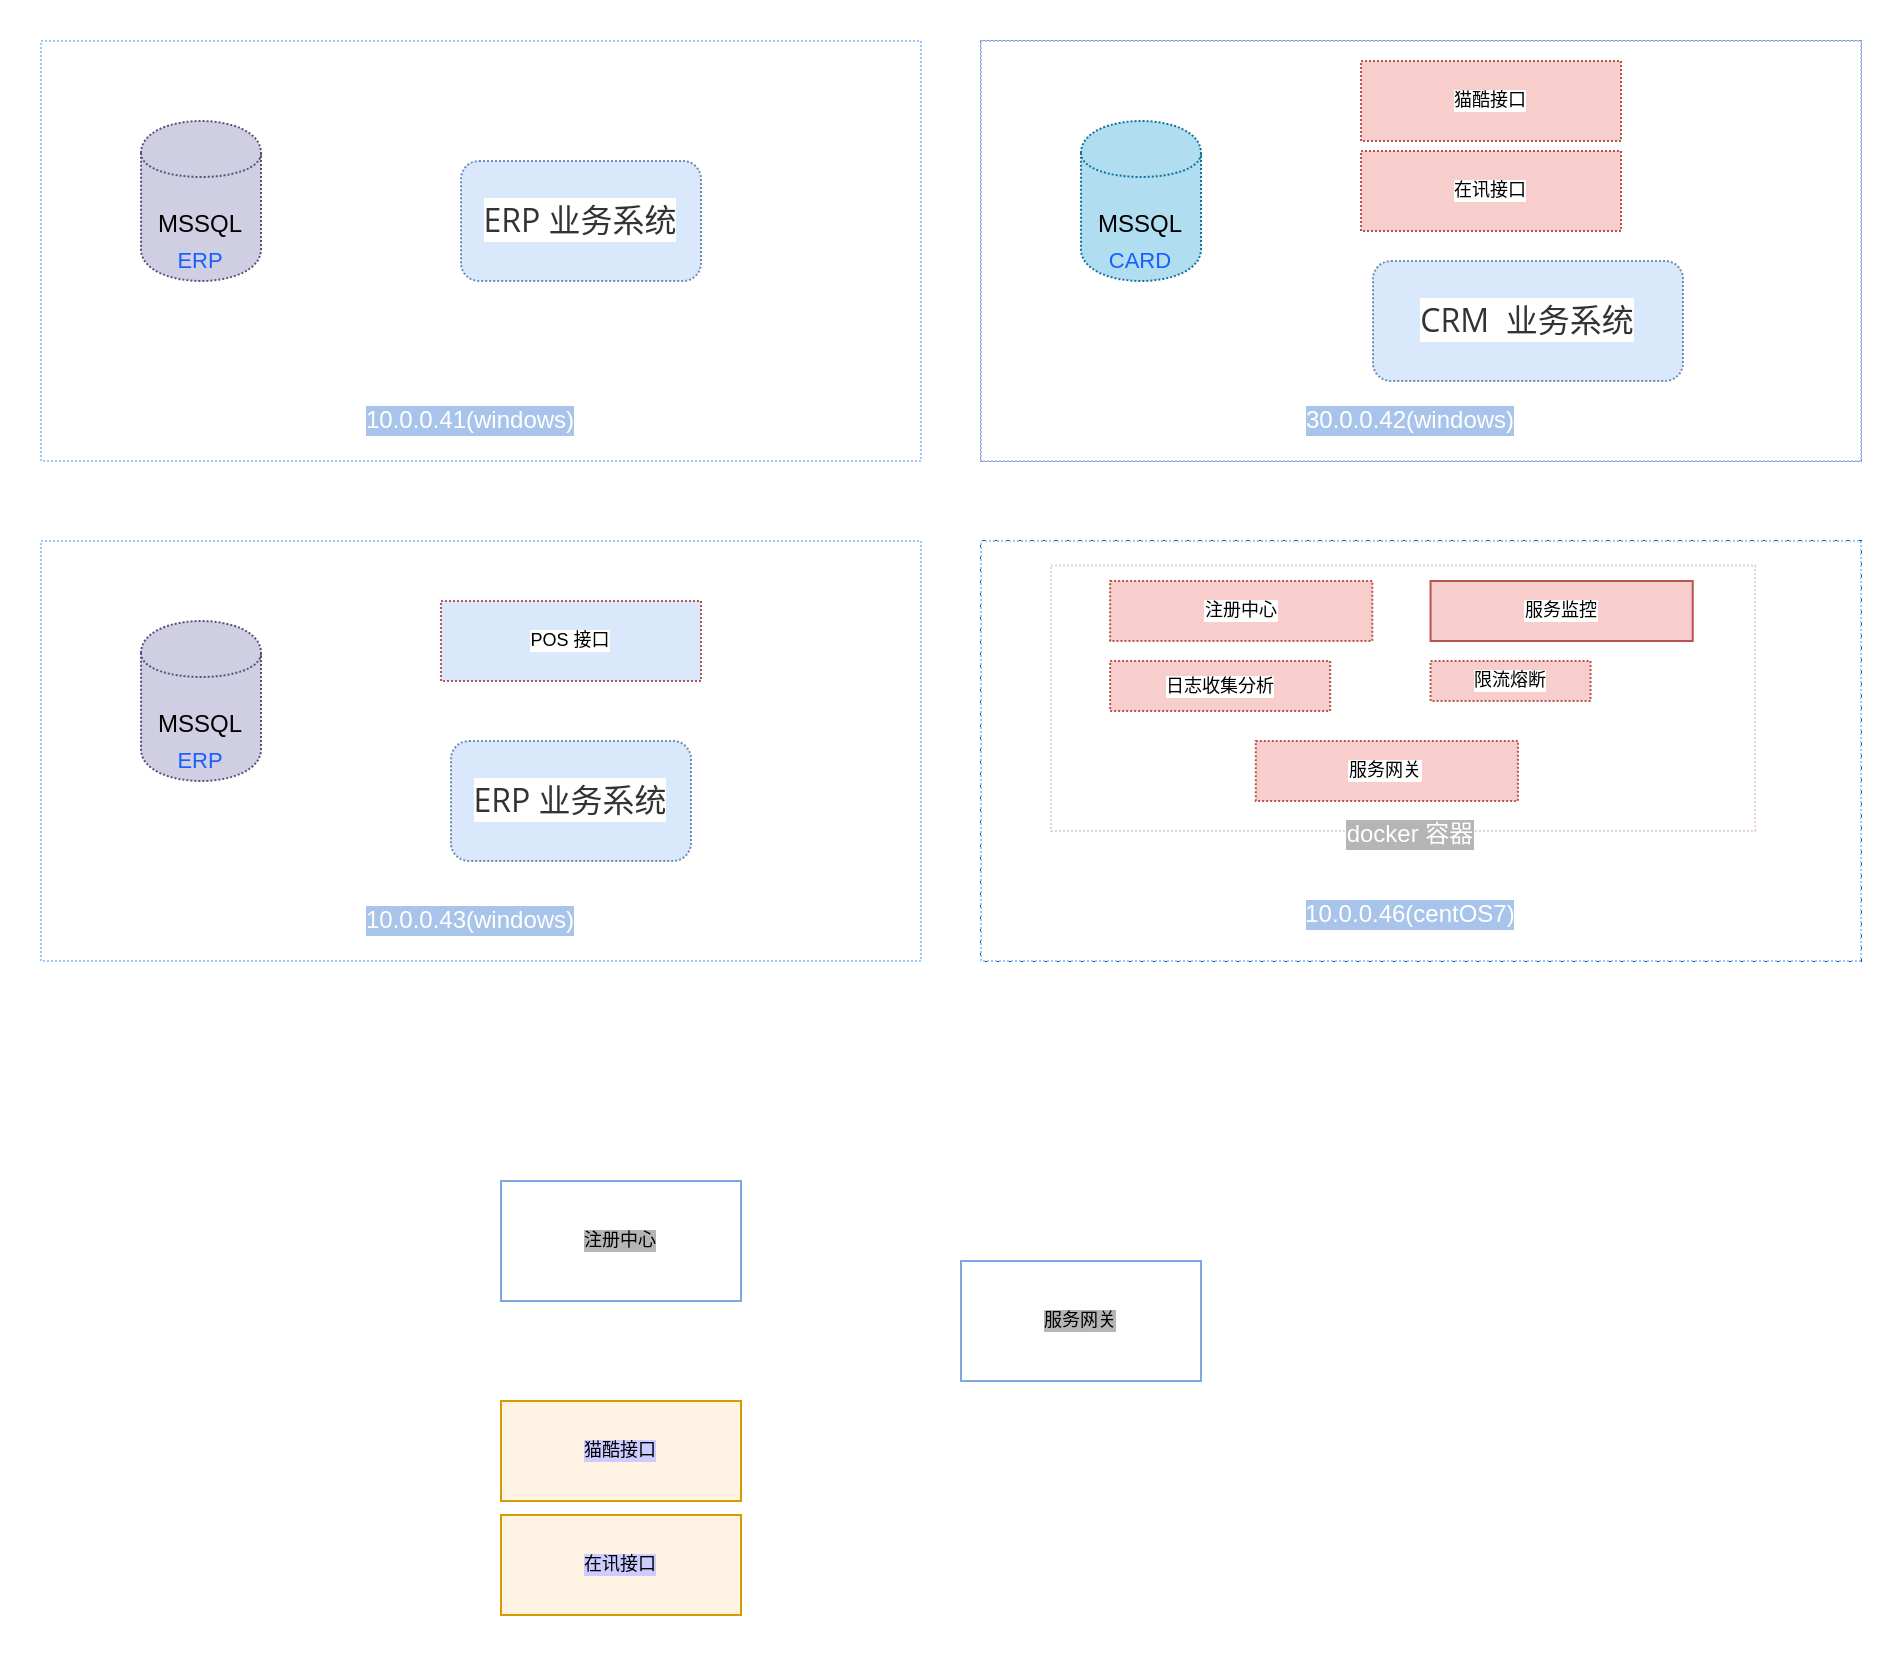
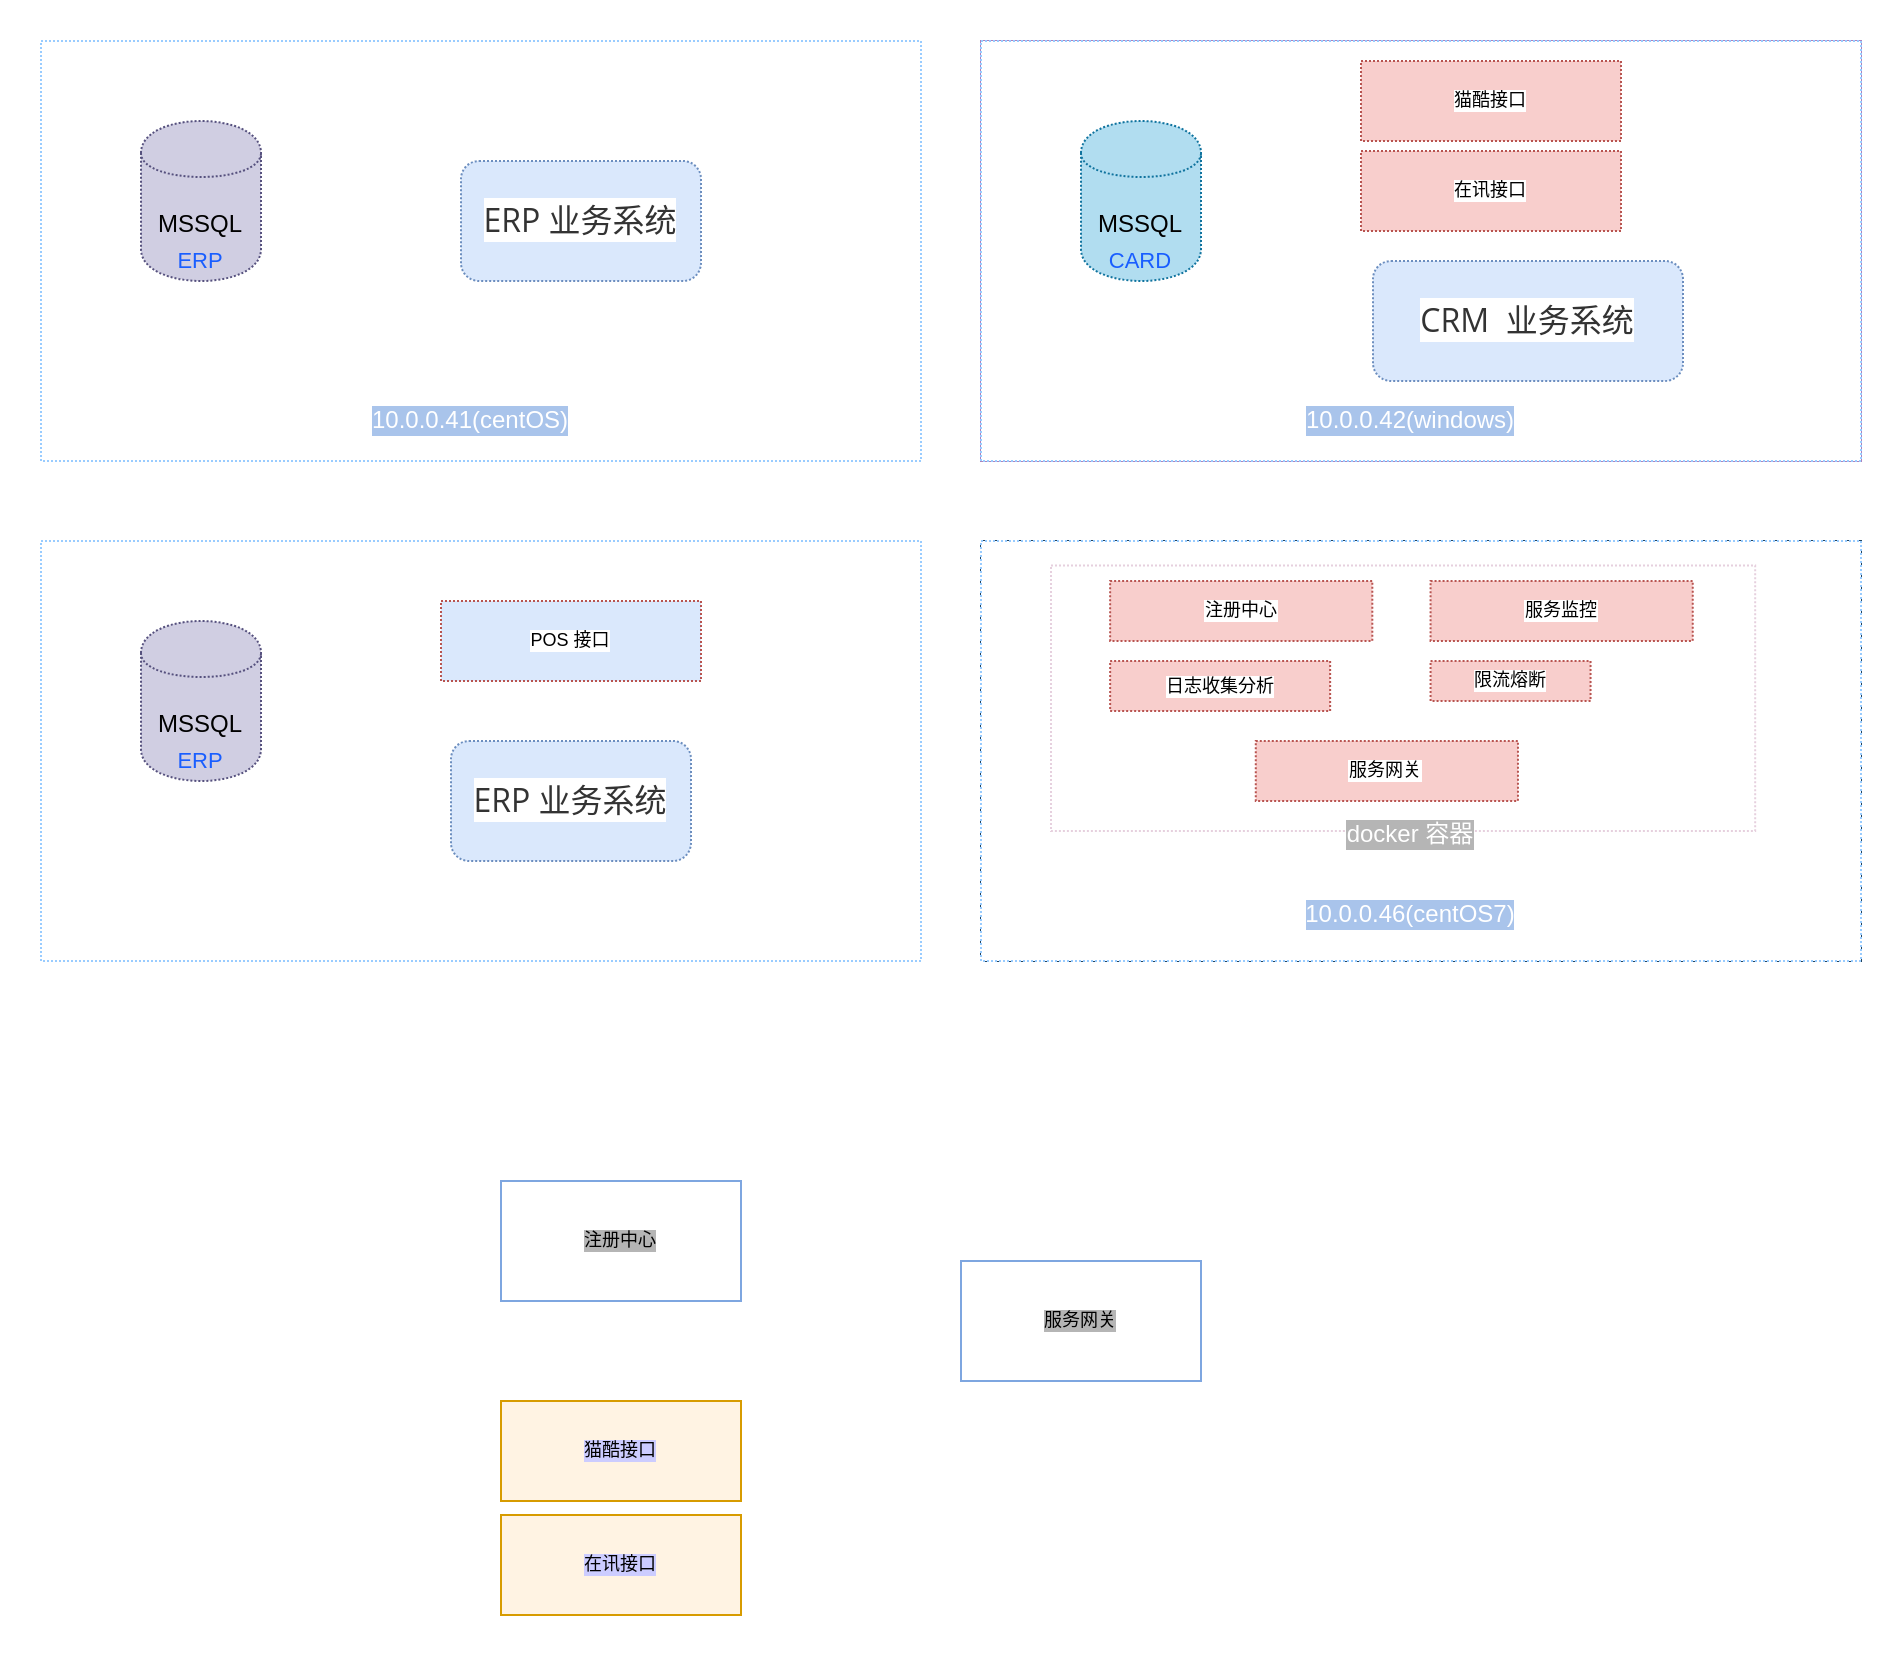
- <mxCell id="5" value="10.0.0.41(windows)" style="text;html=1;strokeColor=none;fillColor=none;align=center;verticalAlign=middle;whiteSpace=wrap;rounded=0;dashed=1;dashPattern=1 1;fontColor=#FFFFFF;labelBackgroundColor=#A9C4EB;" vertex="1" parent="3"><mxGeometry x="160" y="180" width="110" height="20" as="geometry" /></mxCell>
+ <mxCell id="5" value="10.0.0.41(centOS)" style="text;html=1;strokeColor=none;fillColor=none;align=center;verticalAlign=middle;whiteSpace=wrap;rounded=0;dashed=1;dashPattern=1 1;fontColor=#FFFFFF;labelBackgroundColor=#A9C4EB;" vertex="1" parent="3"><mxGeometry x="160" y="180" width="110" height="20" as="geometry" /></mxCell>
- <mxCell id="20" value="30.0.0.42(windows)" style="text;html=1;strokeColor=none;fillColor=none;align=center;verticalAlign=middle;whiteSpace=wrap;rounded=0;dashed=1;dashPattern=1 1;fontColor=#FFFFFF;labelBackgroundColor=#A9C4EB;" vertex="1" parent="18"><mxGeometry x="160" y="180" width="110" height="20" as="geometry" /></mxCell>
+ <mxCell id="20" value="10.0.0.42(windows)" style="text;html=1;strokeColor=none;fillColor=none;align=center;verticalAlign=middle;whiteSpace=wrap;rounded=0;dashed=1;dashPattern=1 1;fontColor=#FFFFFF;labelBackgroundColor=#A9C4EB;" vertex="1" parent="18"><mxGeometry x="160" y="180" width="110" height="20" as="geometry" /></mxCell>
- <mxCell id="33" value="服务监控" style="rounded=0;whiteSpace=wrap;html=1;dashed=0;labelBackgroundColor=#FFFFFF;strokeColor=#b85450;fontSize=9;dashPattern=1 1;fillColor=#f8cecc;fontColor=#000000;" vertex="1" parent="30"><mxGeometry x="174.783" y="12.76" width="131.087" height="30" as="geometry" /></mxCell>
+ <mxCell id="33" value="服务监控" style="rounded=0;whiteSpace=wrap;html=1;dashed=1;labelBackgroundColor=#FFFFFF;strokeColor=#b85450;fontSize=9;dashPattern=1 1;fillColor=#f8cecc;fontColor=#000000;" vertex="1" parent="30"><mxGeometry x="174.783" y="12.76" width="131.087" height="30" as="geometry" /></mxCell>
- <mxCell id="12" value="10.0.0.43(windows)" style="text;html=1;strokeColor=none;fillColor=none;align=center;verticalAlign=middle;whiteSpace=wrap;rounded=0;dashed=1;dashPattern=1 1;fontColor=#FFFFFF;labelBackgroundColor=#A9C4EB;" vertex="1" parent="10"><mxGeometry x="160" y="180" width="110" height="20" as="geometry" /></mxCell>
